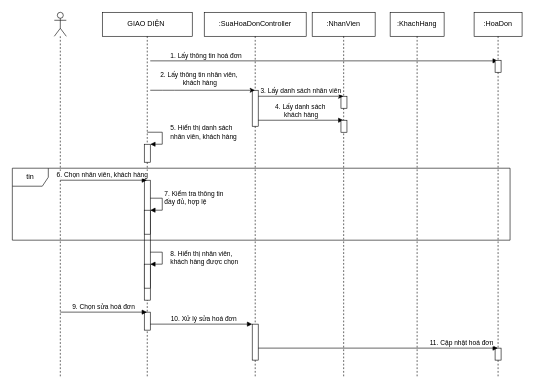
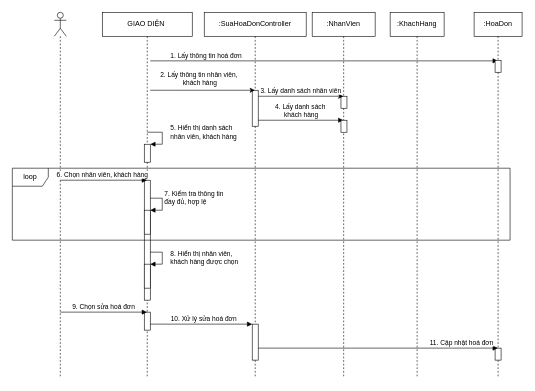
- <mxCell id="32" value="tin" style="shape=umlFrame;whiteSpace=wrap;html=1;" vertex="1" parent="1"><mxGeometry x="20" y="280" width="830" height="120" as="geometry" /></mxCell>
+ <mxCell id="32" value="loop" style="shape=umlFrame;whiteSpace=wrap;html=1;" vertex="1" parent="1"><mxGeometry x="20" y="280" width="830" height="120" as="geometry" /></mxCell>
